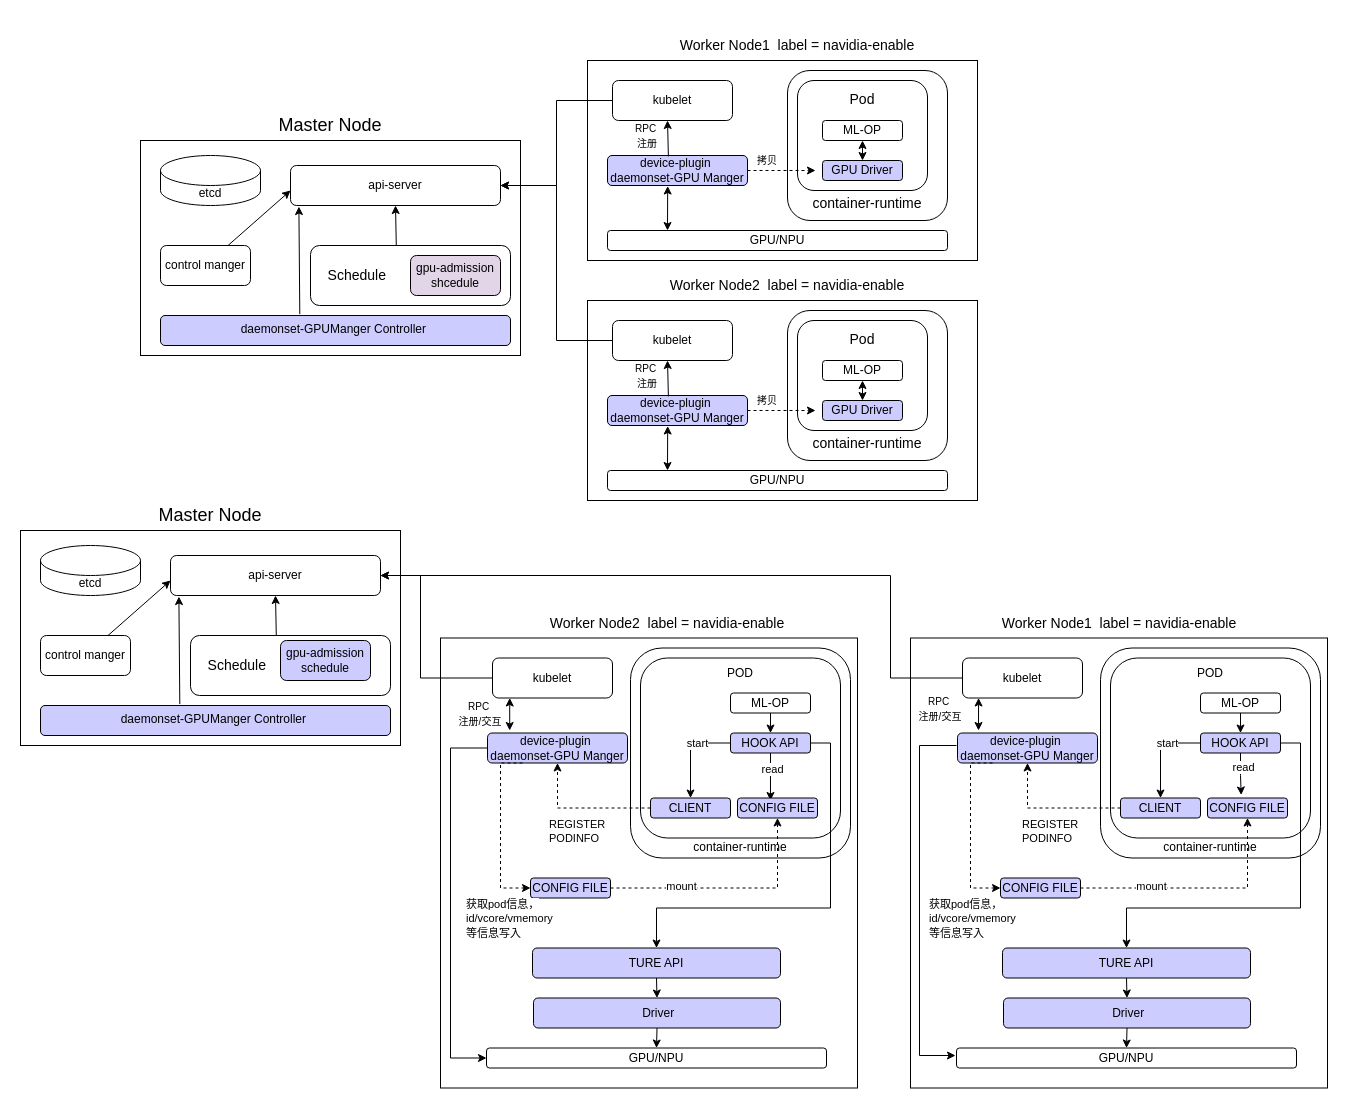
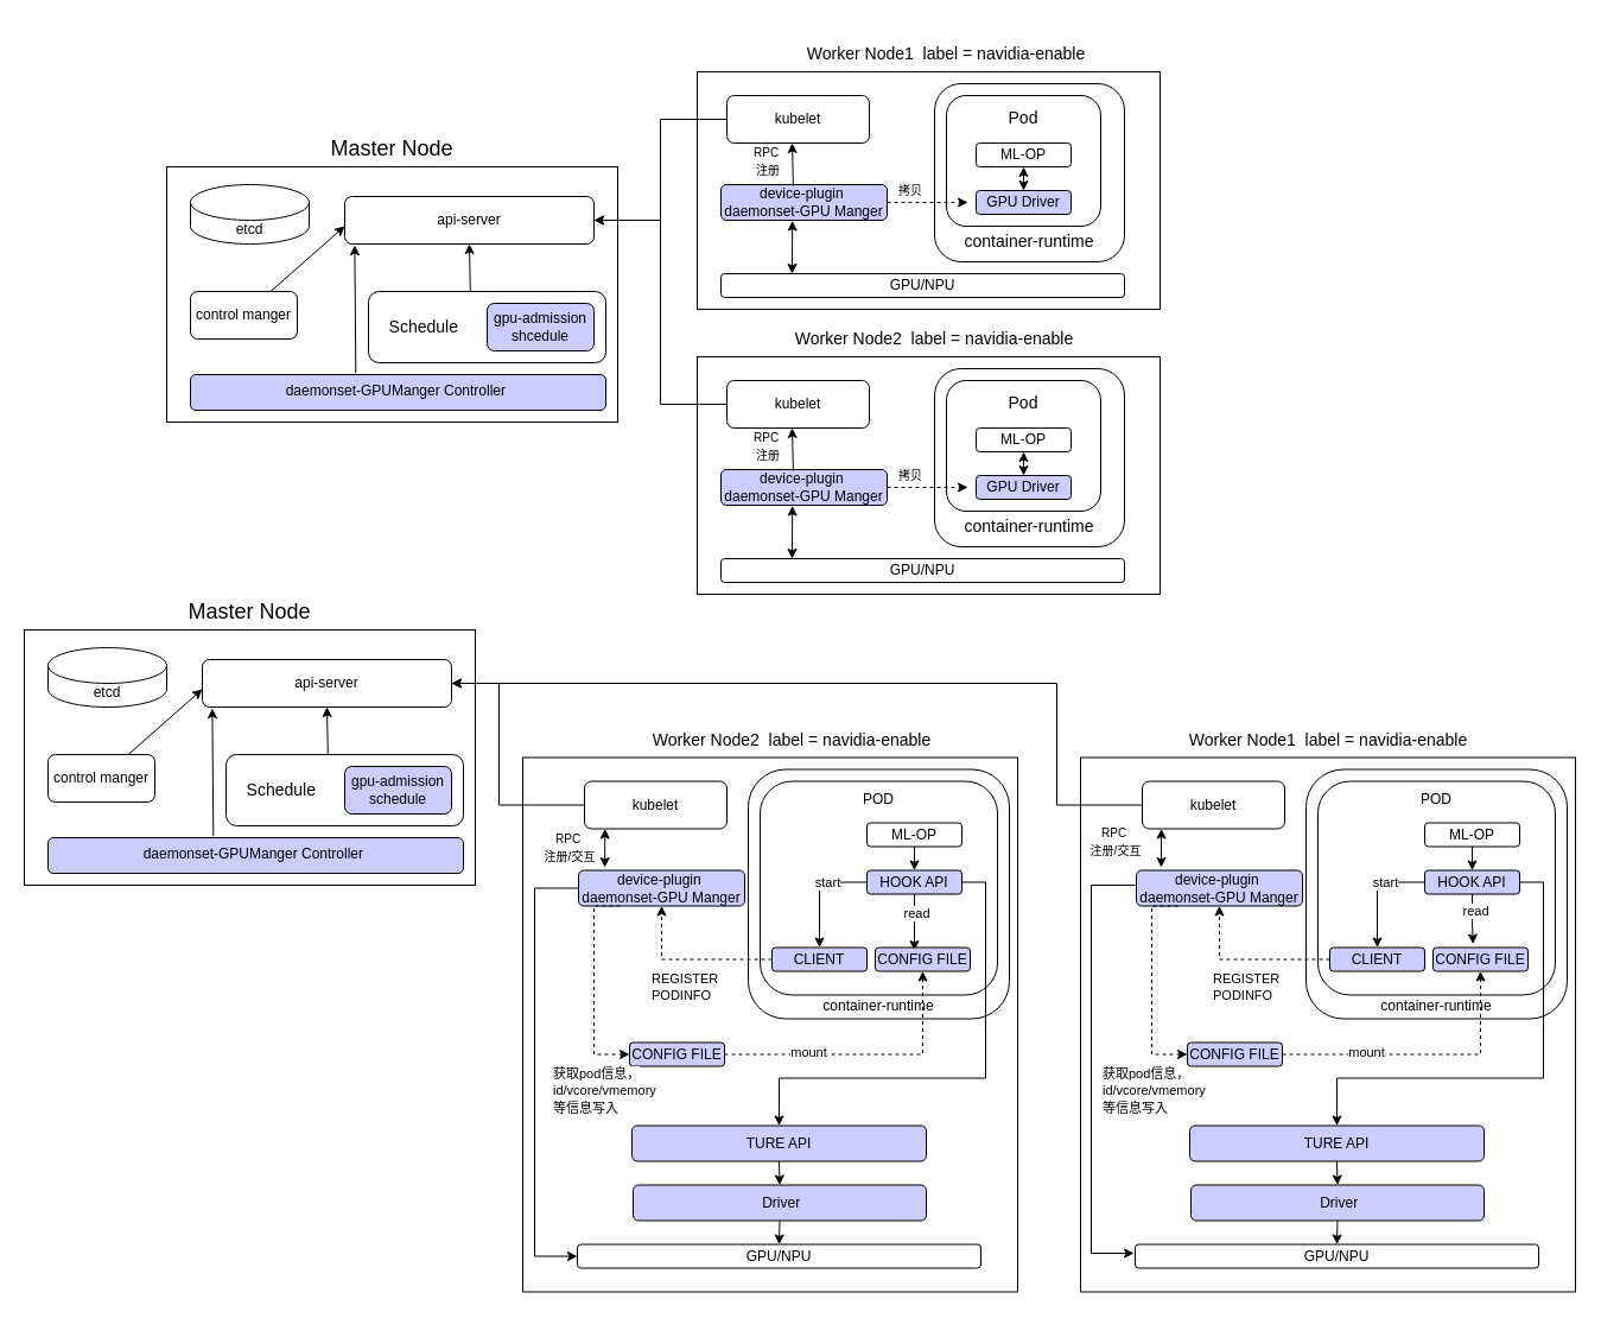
- <mxCell id="6" value="gpu-admission&lt;br&gt;shcedule" style="rounded=1;whiteSpace=wrap;html=1;fillColor=#e1d5e7;" vertex="1" parent="1"><mxGeometry x="410" y="255" width="90" height="40" as="geometry" /></mxCell>
+ <mxCell id="6" value="gpu-admission&lt;br&gt;shcedule" style="rounded=1;whiteSpace=wrap;html=1;fillColor=#CCCCFF;" vertex="1" parent="1"><mxGeometry x="410" y="255" width="90" height="40" as="geometry" /></mxCell>
- <mxCell id="54" value="gpu-admission&lt;br&gt;schedule" style="rounded=1;whiteSpace=wrap;html=1;fillColor=#CCCCFF;" vertex="1" parent="1"><mxGeometry x="280" y="640" width="90" height="40" as="geometry" /></mxCell>
+ <mxCell id="54" value="gpu-admission&lt;br&gt;schedule" style="rounded=1;whiteSpace=wrap;html=1;fillColor=#CCCCFF;" vertex="1" parent="1"><mxGeometry x="290" y="645" width="90" height="40" as="geometry" /></mxCell>
